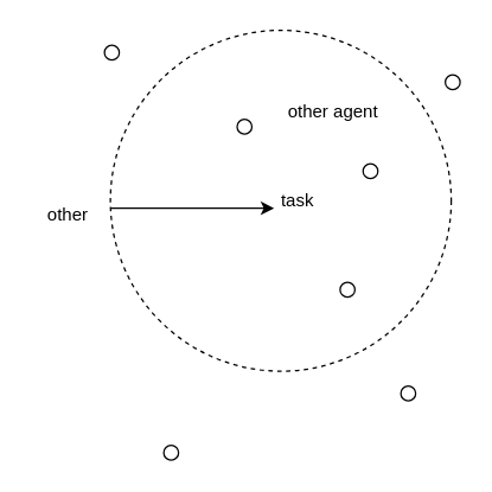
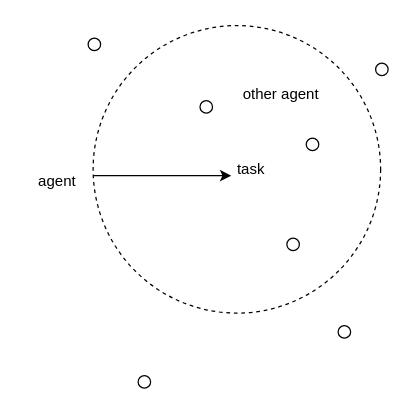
- <mxCell id="3" value="other" style="text;html=1;align=center;verticalAlign=middle;resizable=0;points=[];autosize=1;strokeColor=none;fillColor=none;" parent="1" vertex="1"><mxGeometry x="20" y="130" width="50" height="30" as="geometry" /></mxCell>
+ <mxCell id="3" value="agent" style="text;html=1;align=center;verticalAlign=middle;resizable=0;points=[];autosize=1;strokeColor=none;fillColor=none;" parent="1" vertex="1"><mxGeometry x="20" y="130" width="50" height="30" as="geometry" /></mxCell>
